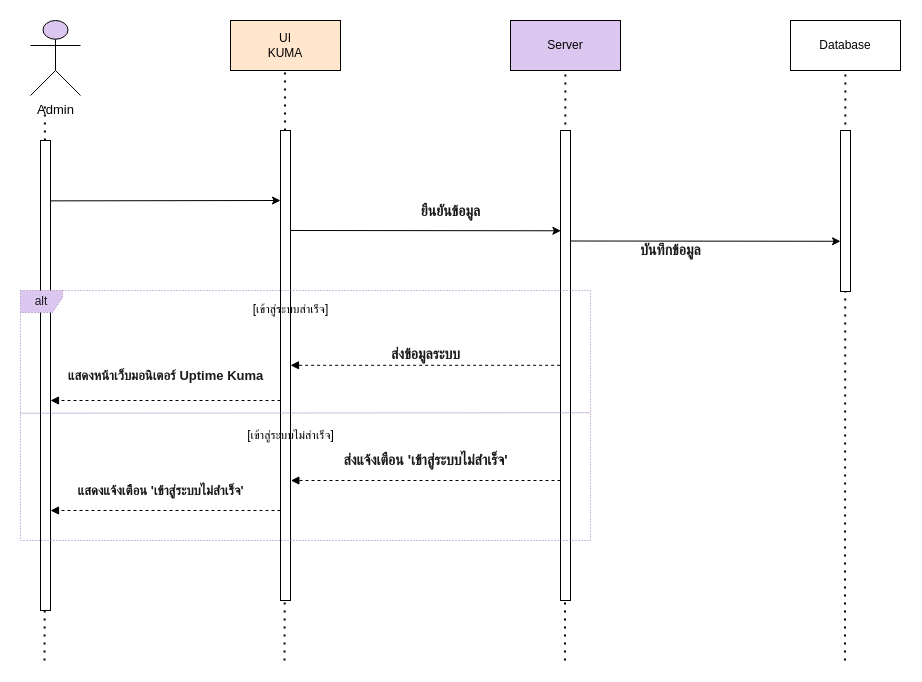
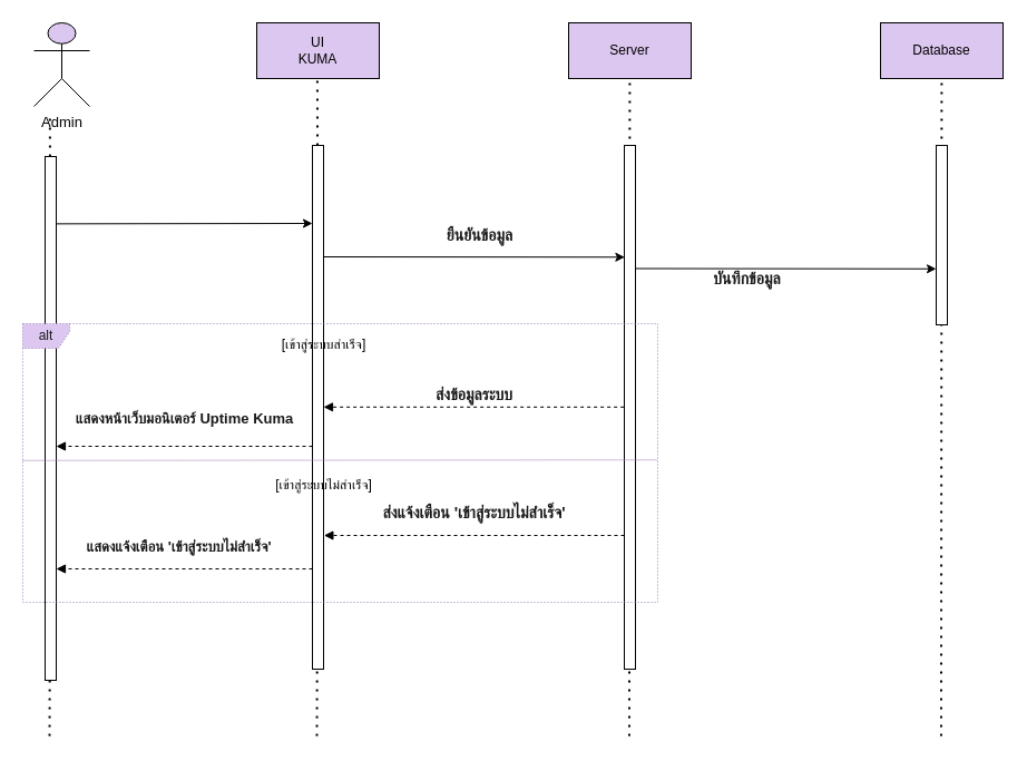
- <mxCell id="4" value="UI&lt;div&gt;KUMA&lt;/div&gt;" style="html=1;whiteSpace=wrap;fillColor=#ffe6cc;" parent="1" vertex="1"><mxGeometry x="230" y="20" width="110" height="50" as="geometry" /></mxCell>
+ <mxCell id="4" value="UI&lt;div&gt;KUMA&lt;/div&gt;" style="html=1;whiteSpace=wrap;fillColor=#DCC7F0;" parent="1" vertex="1"><mxGeometry x="230" y="20" width="110" height="50" as="geometry" /></mxCell>
- <mxCell id="6" value="Database" style="html=1;whiteSpace=wrap;fillColor=#ffffff;" parent="1" vertex="1"><mxGeometry x="790" y="20" width="110" height="50" as="geometry" /></mxCell>
+ <mxCell id="6" value="Database" style="html=1;whiteSpace=wrap;fillColor=#DCC7F0;" parent="1" vertex="1"><mxGeometry x="790" y="20" width="110" height="50" as="geometry" /></mxCell>
- <mxCell id="19" value="&lt;h5&gt;&lt;font style=&quot;font-size: 14px;&quot;&gt;ยืนยันข้อมูล&lt;/font&gt;&lt;/h5&gt;" style="text;html=1;align=center;verticalAlign=middle;resizable=0;points=[];autosize=1;strokeColor=none;fillColor=none;fontFamily=Helvetica;fontStyle=0;fontSize=12;fontColor=#1A1A1A;" parent="1" vertex="1"><mxGeometry x="400" y="180.5" width="100" height="60" as="geometry" /></mxCell>
+ <mxCell id="19" value="&lt;h5&gt;&lt;font style=&quot;font-size: 14px;&quot;&gt;ยืนยันข้อมูล&lt;/font&gt;&lt;/h5&gt;" style="text;html=1;align=center;verticalAlign=middle;resizable=0;points=[];autosize=1;strokeColor=none;fillColor=none;fontFamily=Helvetica;fontStyle=0;fontSize=12;fontColor=#1A1A1A;" parent="1" vertex="1"><mxGeometry x="380" y="180.5" width="100" height="60" as="geometry" /></mxCell>
